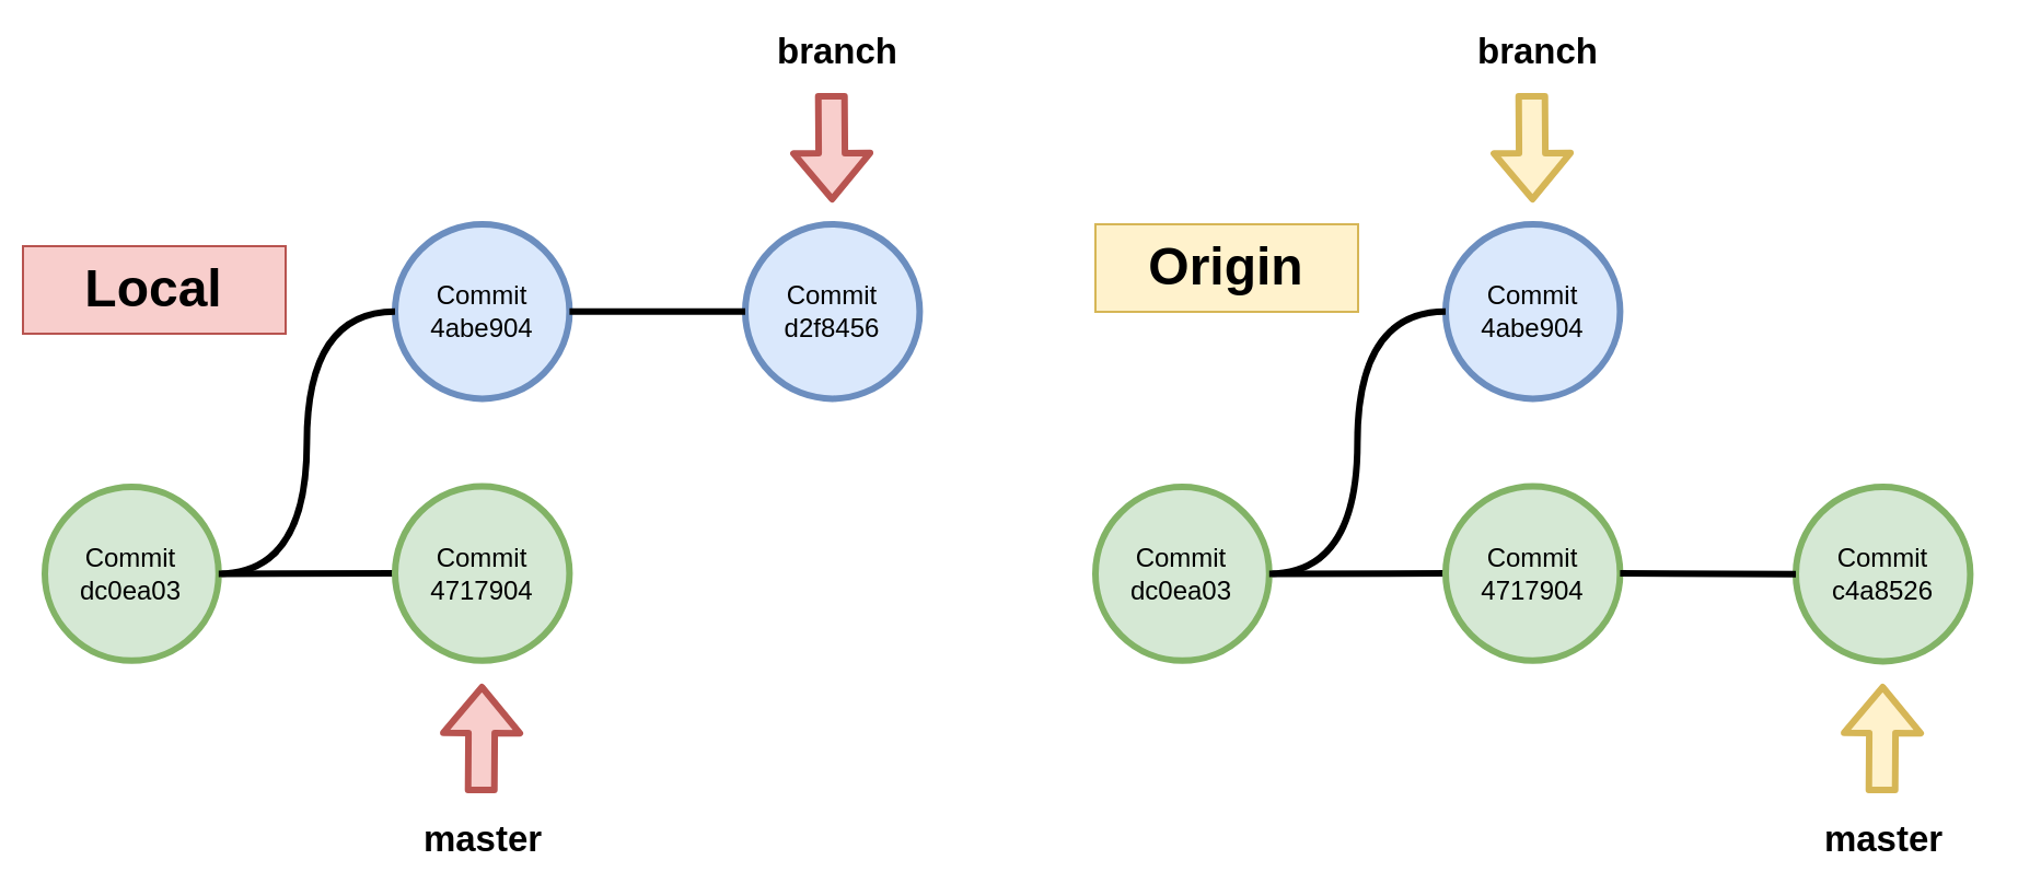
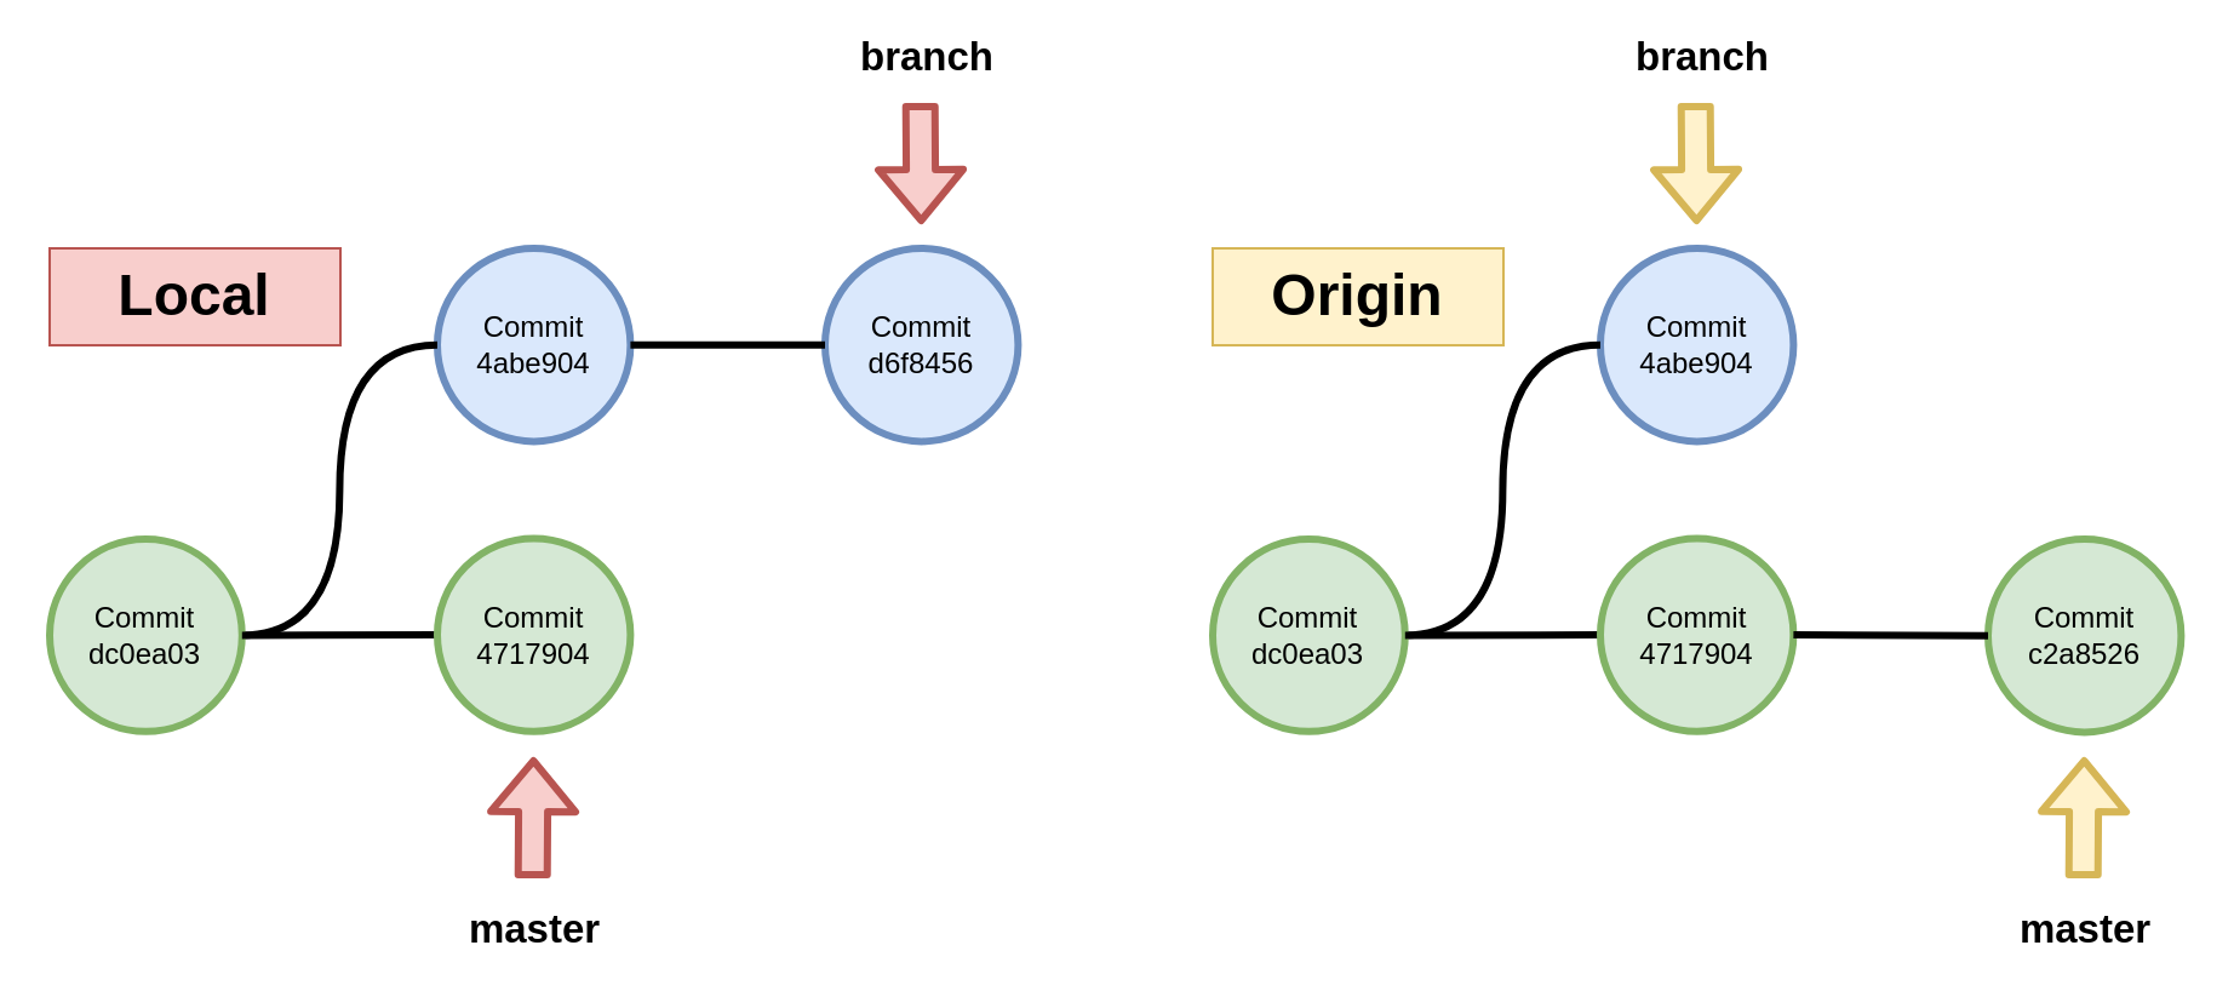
- <mxCell id="24" value="&lt;h1&gt;Local&lt;/h1&gt;" style="text;html=1;strokeColor=#b85450;fillColor=#f8cecc;align=center;verticalAlign=middle;whiteSpace=wrap;rounded=0;" vertex="1" parent="1"><mxGeometry x="10" y="90" width="120" height="40" as="geometry" /></mxCell>
+ <mxCell id="24" value="&lt;h1&gt;Local&lt;/h1&gt;" style="text;html=1;strokeColor=#b85450;fillColor=#f8cecc;align=center;verticalAlign=middle;whiteSpace=wrap;rounded=0;" vertex="1" parent="1"><mxGeometry x="20" y="80" width="120" height="40" as="geometry" /></mxCell>
- <mxCell id="5" value="Commit&lt;br&gt;d2f8456" style="ellipse;whiteSpace=wrap;html=1;aspect=fixed;strokeWidth=3;fillColor=#dae8fc;strokeColor=#6c8ebf;" parent="1" vertex="1"><mxGeometry x="340" y="80" width="79.7" height="79.7" as="geometry" /></mxCell>
+ <mxCell id="5" value="Commit&lt;br&gt;d6f8456" style="ellipse;whiteSpace=wrap;html=1;aspect=fixed;strokeWidth=3;fillColor=#dae8fc;strokeColor=#6c8ebf;" parent="1" vertex="1"><mxGeometry x="340" y="80" width="79.7" height="79.7" as="geometry" /></mxCell>
- <mxCell id="18" value="Commit&lt;br&gt;c4a8526" style="ellipse;whiteSpace=wrap;html=1;aspect=fixed;strokeWidth=3;fillColor=#d5e8d4;strokeColor=#82b366;" vertex="1" parent="1"><mxGeometry x="820" y="200" width="79.7" height="79.7" as="geometry" /></mxCell>
+ <mxCell id="18" value="Commit&lt;br&gt;c2a8526" style="ellipse;whiteSpace=wrap;html=1;aspect=fixed;strokeWidth=3;fillColor=#d5e8d4;strokeColor=#82b366;" vertex="1" parent="1"><mxGeometry x="820" y="200" width="79.7" height="79.7" as="geometry" /></mxCell>
